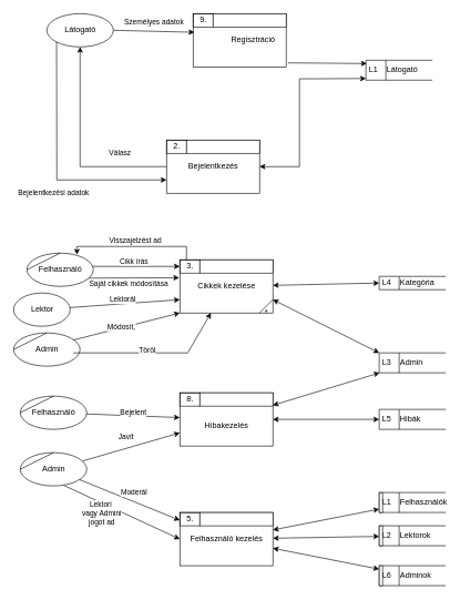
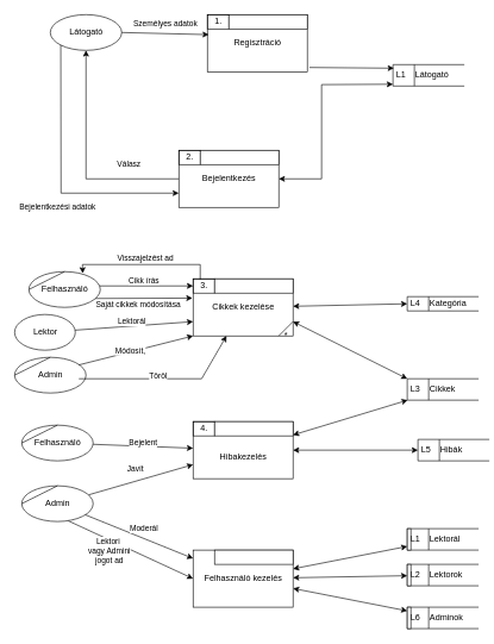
- <mxCell id="6" value="9." style="text;html=1;resizable=0;autosize=1;align=center;verticalAlign=middle;points=[];fillColor=none;rounded=0;sketch=0;strokeColor=#000000;" vertex="1" parent="4"><mxGeometry width="30" height="20" as="geometry" /></mxCell>
+ <mxCell id="6" value="1." style="text;html=1;resizable=0;autosize=1;align=center;verticalAlign=middle;points=[];fillColor=none;rounded=0;sketch=0;strokeColor=#000000;" vertex="1" parent="4"><mxGeometry width="30" height="20" as="geometry" /></mxCell>
- <mxCell id="7" value="Regisztráció" style="text;html=1;resizable=0;autosize=1;align=center;verticalAlign=middle;points=[];fillColor=none;strokeColor=none;rounded=0;sketch=0;" vertex="1" parent="4"><mxGeometry x="50" y="30" width="80" height="20" as="geometry" /></mxCell>
+ <mxCell id="7" value="Regisztráció" style="text;html=1;resizable=0;autosize=1;align=center;verticalAlign=middle;points=[];fillColor=none;strokeColor=none;rounded=0;sketch=0;" vertex="1" parent="4"><mxGeometry x="30" y="30" width="80" height="20" as="geometry" /></mxCell>
- <mxCell id="33" value="L3&lt;span style=&quot;white-space: pre&quot;&gt;&#09;&lt;/span&gt;Admin" style="html=1;dashed=0;whitespace=wrap;shape=mxgraph.dfd.dataStoreID;align=left;spacingLeft=3;points=[[0,0],[0.5,0],[1,0],[0,0.5],[1,0.5],[0,1],[0.5,1],[1,1]];" vertex="1" parent="1"><mxGeometry x="570" y="530" width="100" height="30" as="geometry" /></mxCell>
+ <mxCell id="33" value="L3&lt;span style=&quot;white-space: pre&quot;&gt;&#09;&lt;/span&gt;Cikkek" style="html=1;dashed=0;whitespace=wrap;shape=mxgraph.dfd.dataStoreID;align=left;spacingLeft=3;points=[[0,0],[0.5,0],[1,0],[0,0.5],[1,0.5],[0,1],[0.5,1],[1,1]];" vertex="1" parent="1"><mxGeometry x="570" y="530" width="100" height="30" as="geometry" /></mxCell>
- <mxCell id="41" value="8." style="text;html=1;resizable=0;autosize=1;align=center;verticalAlign=middle;points=[];fillColor=none;rounded=0;sketch=0;strokeColor=#000000;" vertex="1" parent="39"><mxGeometry width="30" height="20" as="geometry" /></mxCell>
+ <mxCell id="41" value="4." style="text;html=1;resizable=0;autosize=1;align=center;verticalAlign=middle;points=[];fillColor=none;rounded=0;sketch=0;strokeColor=#000000;" vertex="1" parent="39"><mxGeometry width="30" height="20" as="geometry" /></mxCell>
- <mxCell id="52" value="L5&lt;span style=&quot;white-space: pre&quot;&gt;&#09;&lt;/span&gt;Hibák" style="html=1;dashed=0;whitespace=wrap;shape=mxgraph.dfd.dataStoreID;align=left;spacingLeft=3;points=[[0,0],[0.5,0],[1,0],[0,0.5],[1,0.5],[0,1],[0.5,1],[1,1]];" vertex="1" parent="1"><mxGeometry x="570" y="615" width="100" height="30" as="geometry" /></mxCell>
+ <mxCell id="52" value="L5&lt;span style=&quot;white-space: pre&quot;&gt;&#09;&lt;/span&gt;Hibák" style="html=1;dashed=0;whitespace=wrap;shape=mxgraph.dfd.dataStoreID;align=left;spacingLeft=3;points=[[0,0],[0.5,0],[1,0],[0,0.5],[1,0.5],[0,1],[0.5,1],[1,1]];" vertex="1" parent="1"><mxGeometry x="585" y="615" width="100" height="30" as="geometry" /></mxCell>
- <mxCell id="61" value="L1&lt;span style=&quot;white-space: pre&quot;&gt;&#09;&lt;/span&gt;Felhasználók" style="html=1;dashed=0;whitespace=wrap;shape=mxgraph.dfd.dataStoreID;align=left;spacingLeft=3;points=[[0,0],[0.5,0],[1,0],[0,0.5],[1,0.5],[0,1],[0.5,1],[1,1]];" vertex="1" parent="1"><mxGeometry x="570" y="740" width="100" height="30" as="geometry" /></mxCell>
+ <mxCell id="61" value="L1&lt;span style=&quot;white-space: pre&quot;&gt;&#09;&lt;/span&gt;Lektorál" style="html=1;dashed=0;whitespace=wrap;shape=mxgraph.dfd.dataStoreID;align=left;spacingLeft=3;points=[[0,0],[0.5,0],[1,0],[0,0.5],[1,0.5],[0,1],[0.5,1],[1,1]];" vertex="1" parent="1"><mxGeometry x="570" y="740" width="100" height="30" as="geometry" /></mxCell>
- <mxCell id="58" value="5." style="text;html=1;resizable=0;autosize=1;align=center;verticalAlign=middle;points=[];fillColor=none;rounded=0;sketch=0;strokeColor=#000000;" vertex="1" parent="56"><mxGeometry width="30" height="20" as="geometry" /></mxCell>
